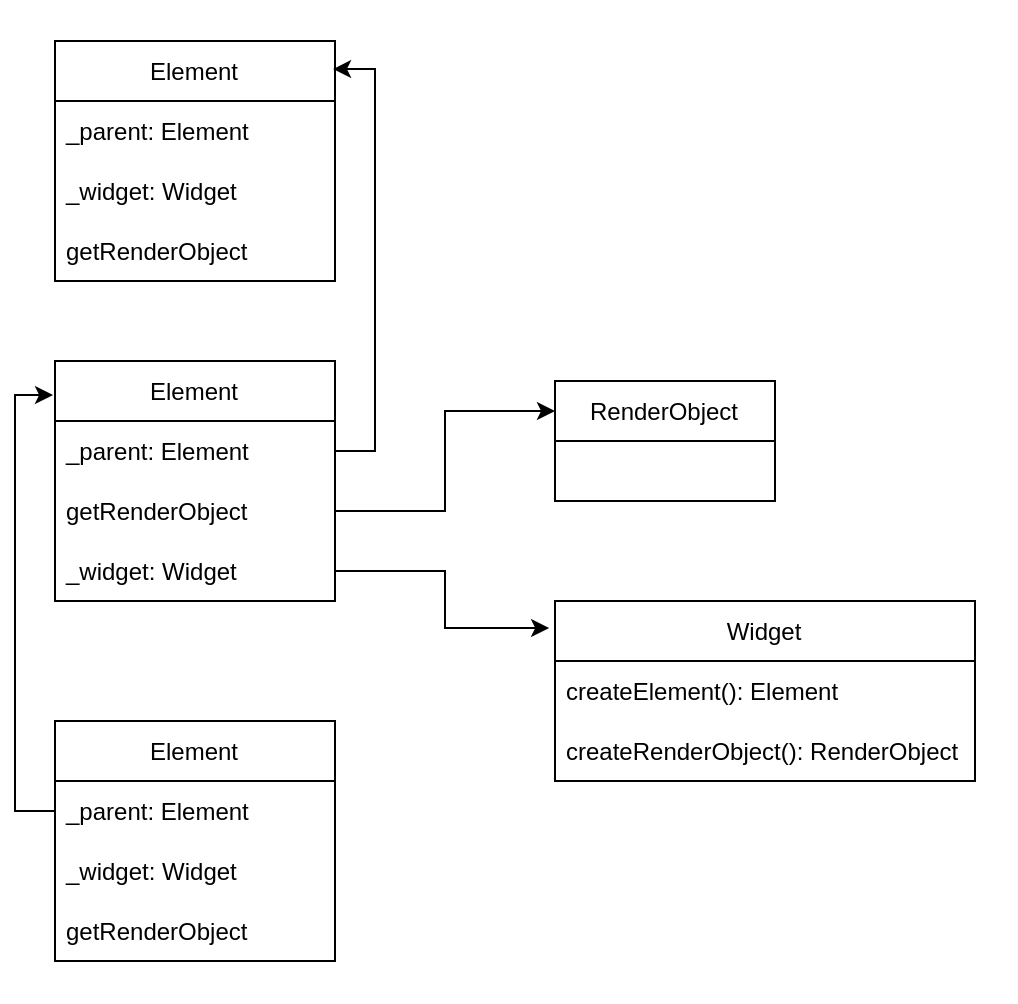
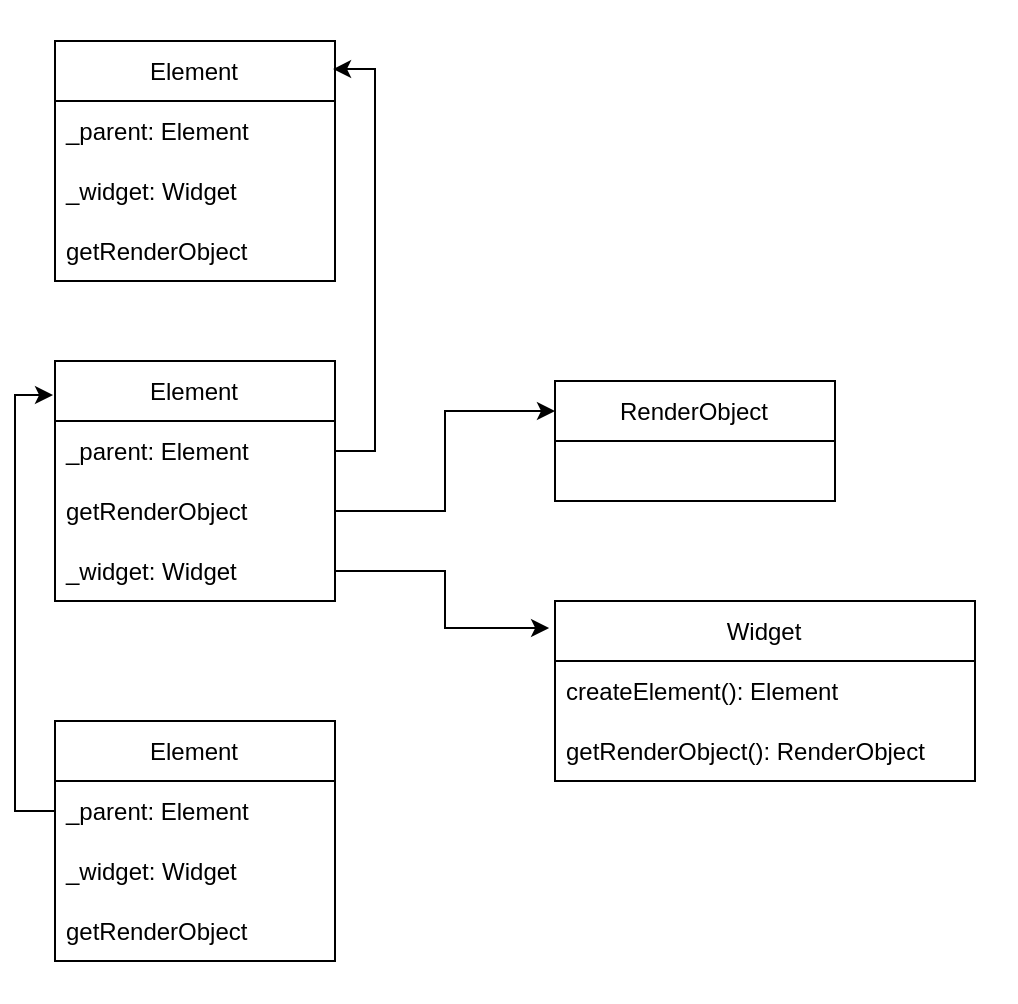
- <mxCell id="9" value="RenderObject" style="swimlane;fontStyle=0;childLayout=stackLayout;horizontal=1;startSize=30;horizontalStack=0;resizeParent=1;resizeParentMax=0;resizeLast=0;collapsible=1;marginBottom=0;fontColor=default;strokeColor=default;fillColor=default;" vertex="1" parent="1"><mxGeometry x="270" y="190" width="110" height="60" as="geometry" /></mxCell>
+ <mxCell id="9" value="RenderObject" style="swimlane;fontStyle=0;childLayout=stackLayout;horizontal=1;startSize=30;horizontalStack=0;resizeParent=1;resizeParentMax=0;resizeLast=0;collapsible=1;marginBottom=0;fontColor=default;strokeColor=default;fillColor=default;" vertex="1" parent="1"><mxGeometry x="270" y="190" width="140" height="60" as="geometry" /></mxCell>
- <mxCell id="8" value="createRenderObject(): RenderObject" style="text;strokeColor=none;fillColor=none;align=left;verticalAlign=middle;spacingLeft=4;spacingRight=4;overflow=hidden;points=[[0,0.5],[1,0.5]];portConstraint=eastwest;rotatable=0;fontColor=default;" vertex="1" parent="6"><mxGeometry y="60" width="210" height="30" as="geometry" /></mxCell>
+ <mxCell id="8" value="getRenderObject(): RenderObject" style="text;strokeColor=none;fillColor=none;align=left;verticalAlign=middle;spacingLeft=4;spacingRight=4;overflow=hidden;points=[[0,0.5],[1,0.5]];portConstraint=eastwest;rotatable=0;fontColor=default;" vertex="1" parent="6"><mxGeometry y="60" width="210" height="30" as="geometry" /></mxCell>
